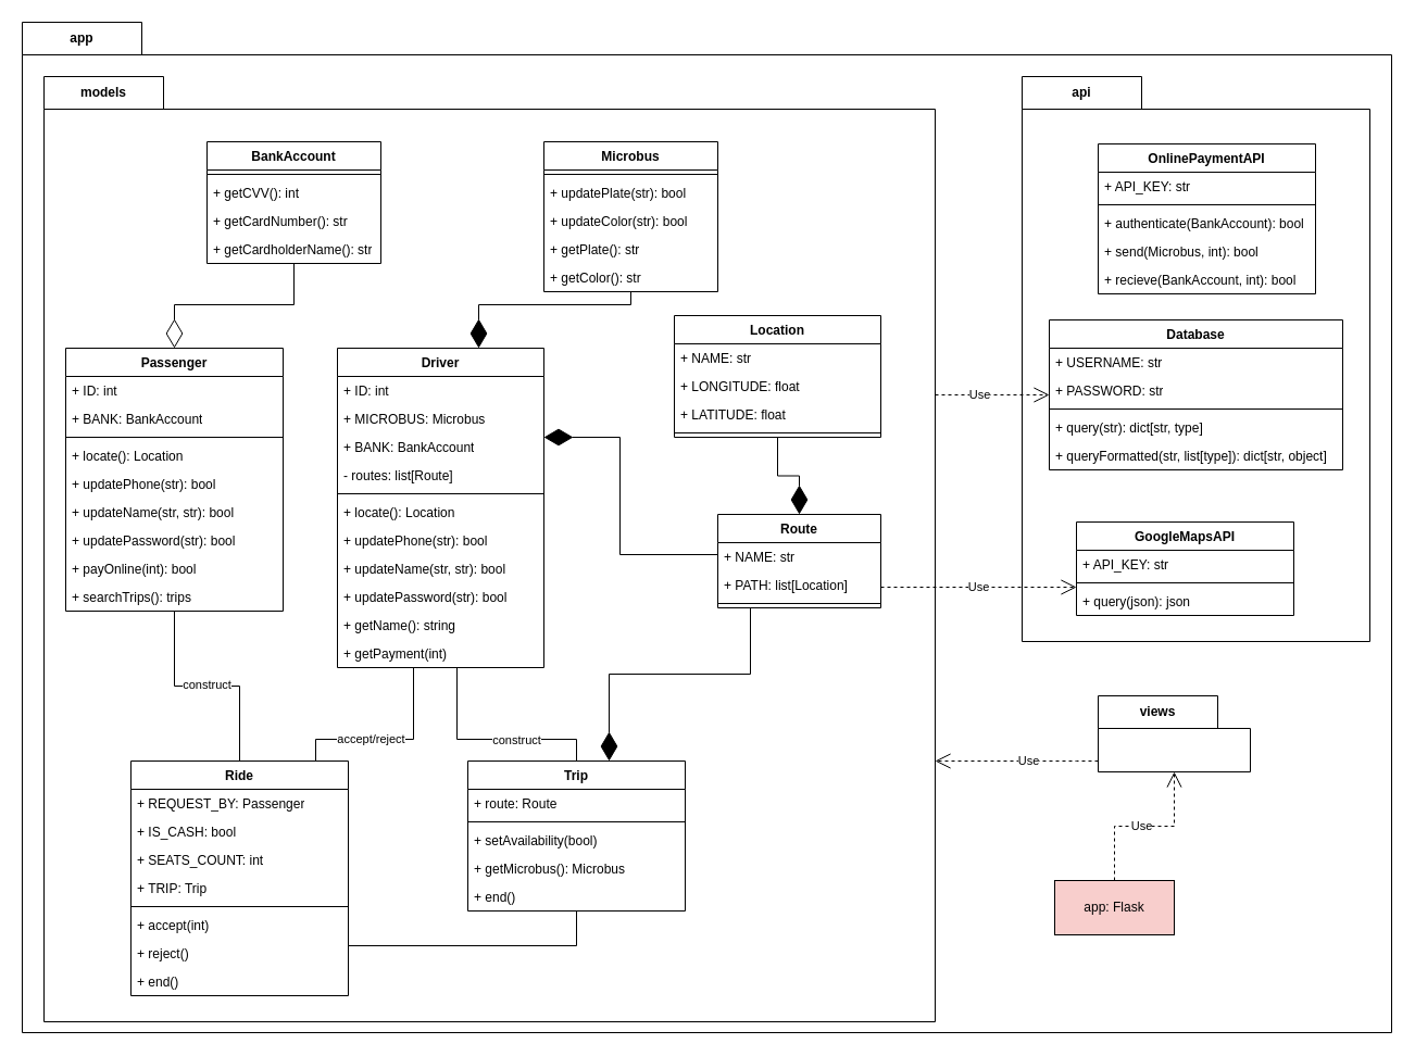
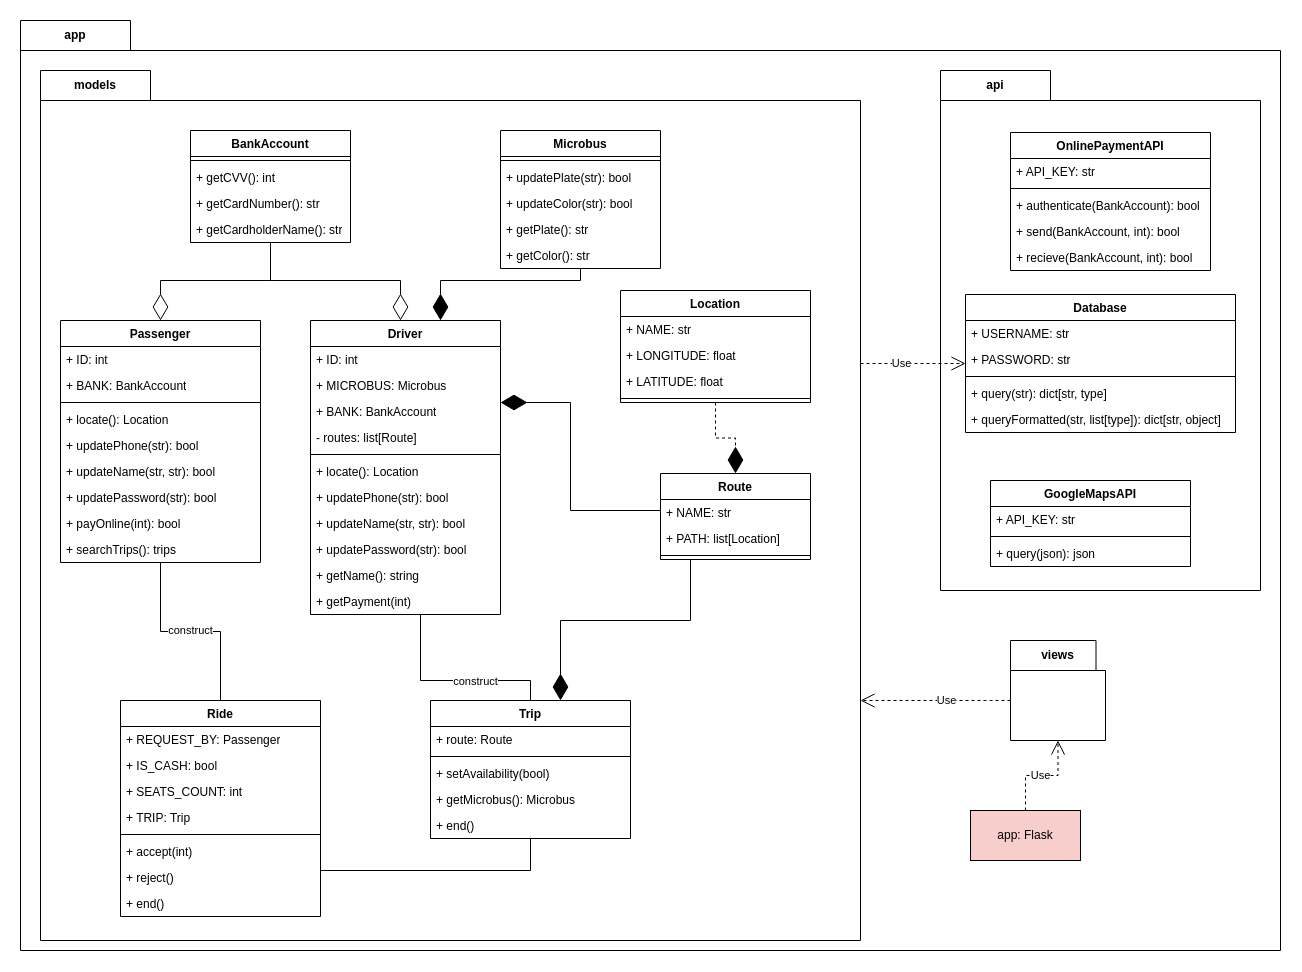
- <mxCell id="90" value="+ send(Microbus, int): bool" style="text;strokeColor=none;fillColor=none;align=left;verticalAlign=top;spacingLeft=4;spacingRight=4;overflow=hidden;rotatable=0;points=[[0,0.5],[1,0.5]];portConstraint=eastwest;whiteSpace=wrap;html=1;" vertex="1" parent="86"><mxGeometry y="86" width="200" height="26" as="geometry" /></mxCell>
+ <mxCell id="90" value="+ send(BankAccount, int): bool" style="text;strokeColor=none;fillColor=none;align=left;verticalAlign=top;spacingLeft=4;spacingRight=4;overflow=hidden;rotatable=0;points=[[0,0.5],[1,0.5]];portConstraint=eastwest;whiteSpace=wrap;html=1;" vertex="1" parent="86"><mxGeometry y="86" width="200" height="26" as="geometry" /></mxCell>
+ <mxCell id="53" value="" style="endArrow=diamondThin;endFill=0;endSize=24;html=1;rounded=0;edgeStyle=orthogonalEdgeStyle;" parent="1" source="24" target="29" edge="1"><mxGeometry width="160" relative="1" as="geometry"><mxPoint x="150" y="323" as="sourcePoint" /><mxPoint x="310" y="283.04" as="targetPoint" /><Array as="points"><mxPoint x="270" y="280" /><mxPoint x="400" y="280" /></Array></mxGeometry></mxCell>
- <mxCell id="78" value="" style="endArrow=diamondThin;endFill=1;endSize=24;html=1;rounded=0;edgeStyle=orthogonalEdgeStyle;" edge="1" parent="1" source="69" target="74"><mxGeometry width="160" relative="1" as="geometry"><mxPoint x="280" y="480" as="sourcePoint" /><mxPoint x="440" y="480" as="targetPoint" /></mxGeometry></mxCell>
+ <mxCell id="78" value="" style="endArrow=diamondThin;endFill=1;endSize=24;html=1;rounded=0;edgeStyle=orthogonalEdgeStyle;dashed=1;" edge="1" parent="1" source="69" target="74"><mxGeometry width="160" relative="1" as="geometry"><mxPoint x="280" y="480" as="sourcePoint" /><mxPoint x="440" y="480" as="targetPoint" /></mxGeometry></mxCell>
- <mxCell id="92" value="Use" style="endArrow=open;endSize=12;dashed=1;html=1;rounded=0;edgeStyle=orthogonalEdgeStyle;" edge="1" parent="1" source="74" target="8"><mxGeometry width="160" relative="1" as="geometry"><mxPoint x="180" y="350" as="sourcePoint" /><mxPoint x="-160" y="394" as="targetPoint" /><Array as="points"><mxPoint x="880" y="540" /><mxPoint x="880" y="540" /></Array><mxPoint as="offset" /></mxGeometry></mxCell>
- <mxCell id="4" value="views" style="shape=folder;fontStyle=1;tabWidth=110;tabHeight=30;tabPosition=left;html=1;boundedLbl=1;labelInHeader=1;container=1;collapsible=0;recursiveResize=0;whiteSpace=wrap;" vertex="1" parent="2"><mxGeometry x="990" y="620" width="140" height="70" as="geometry" /></mxCell>
+ <mxCell id="4" value="views" style="shape=folder;fontStyle=1;tabWidth=110;tabHeight=30;tabPosition=left;html=1;boundedLbl=1;labelInHeader=1;container=1;collapsible=0;recursiveResize=0;whiteSpace=wrap;" vertex="1" parent="2"><mxGeometry x="990" y="620" width="95" height="100" as="geometry" /></mxCell>
- <mxCell id="79" value="" style="endArrow=none;html=1;rounded=0;edgeStyle=orthogonalEdgeStyle;" edge="1" parent="1" source="60" target="29"><mxGeometry width="50" height="50" relative="1" as="geometry"><mxPoint x="430" y="630" as="sourcePoint" /><mxPoint x="480" y="580" as="targetPoint" /><Array as="points"><mxPoint x="290" y="680" /><mxPoint x="380" y="680" /></Array></mxGeometry></mxCell>
- <mxCell id="80" value="accept/reject" style="edgeLabel;html=1;align=center;verticalAlign=middle;resizable=0;points=[];" vertex="1" connectable="0" parent="79"><mxGeometry x="0.438" y="-2" relative="1" as="geometry"><mxPoint x="-42" y="16" as="offset" /></mxGeometry></mxCell>
